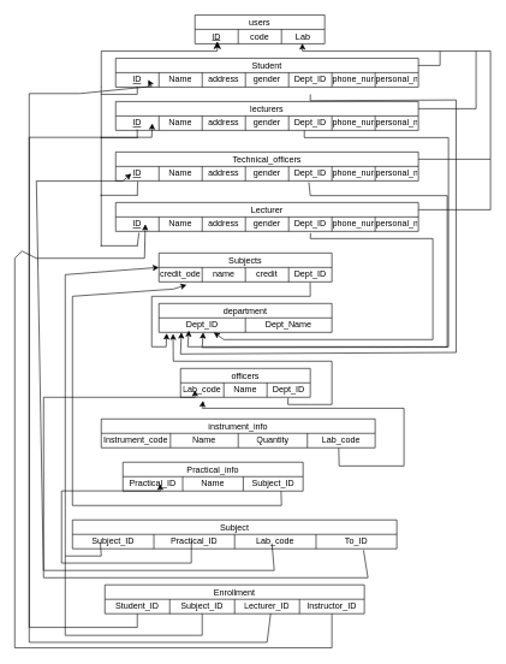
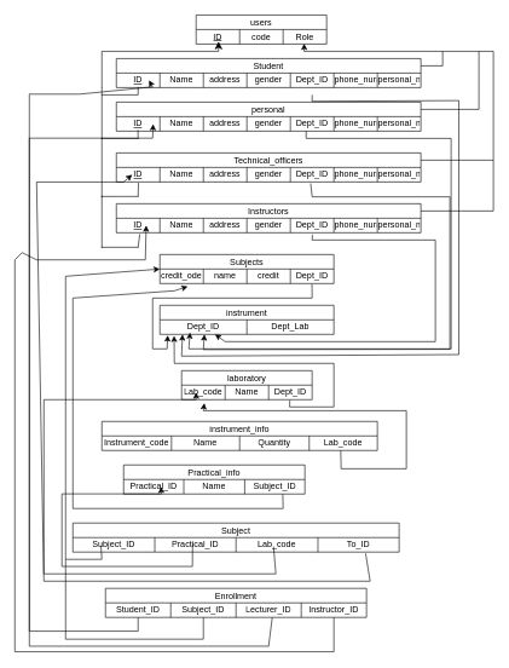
- <mxCell id="6" value="Lab" style="shape=partialRectangle;html=1;whiteSpace=wrap;connectable=0;strokeColor=inherit;overflow=hidden;fillColor=none;top=0;left=0;bottom=0;right=0;pointerEvents=1;" vertex="1" parent="3"><mxGeometry x="120" width="60" height="20" as="geometry"><mxRectangle width="60" height="20" as="alternateBounds" /></mxGeometry></mxCell>
+ <mxCell id="6" value="Role" style="shape=partialRectangle;html=1;whiteSpace=wrap;connectable=0;strokeColor=inherit;overflow=hidden;fillColor=none;top=0;left=0;bottom=0;right=0;pointerEvents=1;" vertex="1" parent="3"><mxGeometry x="120" width="60" height="20" as="geometry"><mxRectangle width="60" height="20" as="alternateBounds" /></mxGeometry></mxCell>
- <mxCell id="16" value="lecturers" style="shape=table;startSize=20;container=1;collapsible=0;childLayout=tableLayout;" vertex="1" parent="1"><mxGeometry x="160" y="140" width="420" height="40" as="geometry" /></mxCell>
+ <mxCell id="16" value="personal" style="shape=table;startSize=20;container=1;collapsible=0;childLayout=tableLayout;" vertex="1" parent="1"><mxGeometry x="160" y="140" width="420" height="40" as="geometry" /></mxCell>
- <mxCell id="34" value="Lecturer" style="shape=table;startSize=20;container=1;collapsible=0;childLayout=tableLayout;" vertex="1" parent="1"><mxGeometry x="160" y="280" width="420" height="40" as="geometry" /></mxCell>
+ <mxCell id="34" value="Instructors" style="shape=table;startSize=20;container=1;collapsible=0;childLayout=tableLayout;" vertex="1" parent="1"><mxGeometry x="160" y="280" width="420" height="40" as="geometry" /></mxCell>
- <mxCell id="77" value="department" style="shape=table;startSize=20;container=1;collapsible=0;childLayout=tableLayout;" vertex="1" parent="1"><mxGeometry x="220" y="420" width="240" height="40" as="geometry" /></mxCell>
+ <mxCell id="77" value="instrument" style="shape=table;startSize=20;container=1;collapsible=0;childLayout=tableLayout;" vertex="1" parent="1"><mxGeometry x="220" y="420" width="240" height="40" as="geometry" /></mxCell>
- <mxCell id="80" value="Dept_Name" style="shape=partialRectangle;html=1;whiteSpace=wrap;connectable=0;strokeColor=inherit;overflow=hidden;fillColor=none;top=0;left=0;bottom=0;right=0;pointerEvents=1;" vertex="1" parent="78"><mxGeometry x="120" width="120" height="20" as="geometry"><mxRectangle width="120" height="20" as="alternateBounds" /></mxGeometry></mxCell>
+ <mxCell id="80" value="Dept_Lab" style="shape=partialRectangle;html=1;whiteSpace=wrap;connectable=0;strokeColor=inherit;overflow=hidden;fillColor=none;top=0;left=0;bottom=0;right=0;pointerEvents=1;" vertex="1" parent="78"><mxGeometry x="120" width="120" height="20" as="geometry"><mxRectangle width="120" height="20" as="alternateBounds" /></mxGeometry></mxCell>
- <mxCell id="49" value="officers" style="shape=table;startSize=20;container=1;collapsible=0;childLayout=tableLayout;" vertex="1" parent="1"><mxGeometry x="250" y="510" width="180" height="40" as="geometry" /></mxCell>
+ <mxCell id="49" value="laboratory" style="shape=table;startSize=20;container=1;collapsible=0;childLayout=tableLayout;" vertex="1" parent="1"><mxGeometry x="250" y="510" width="180" height="40" as="geometry" /></mxCell>
